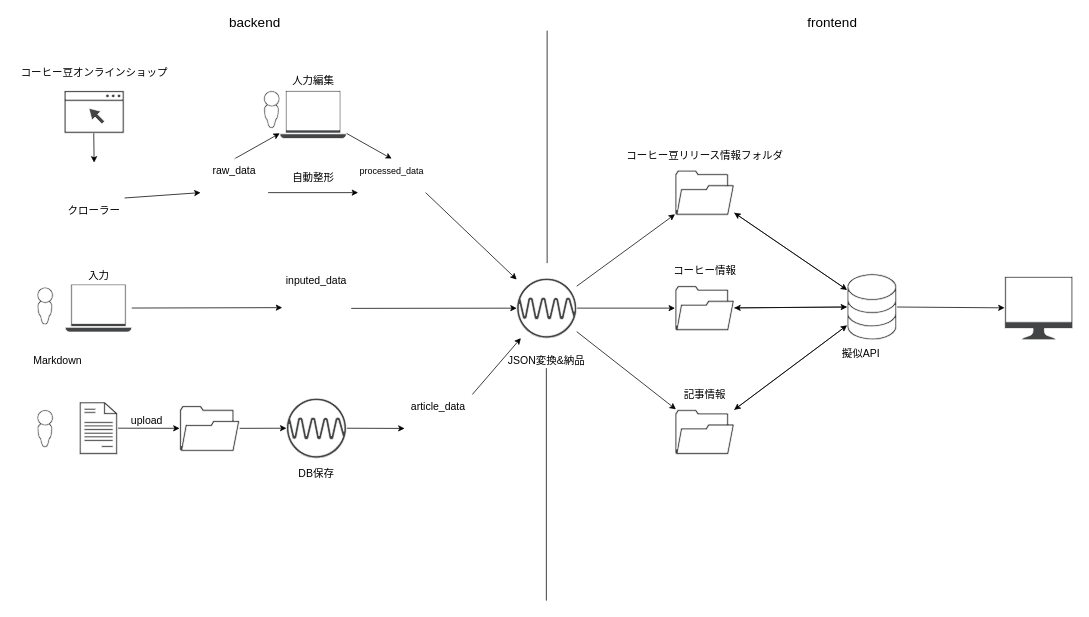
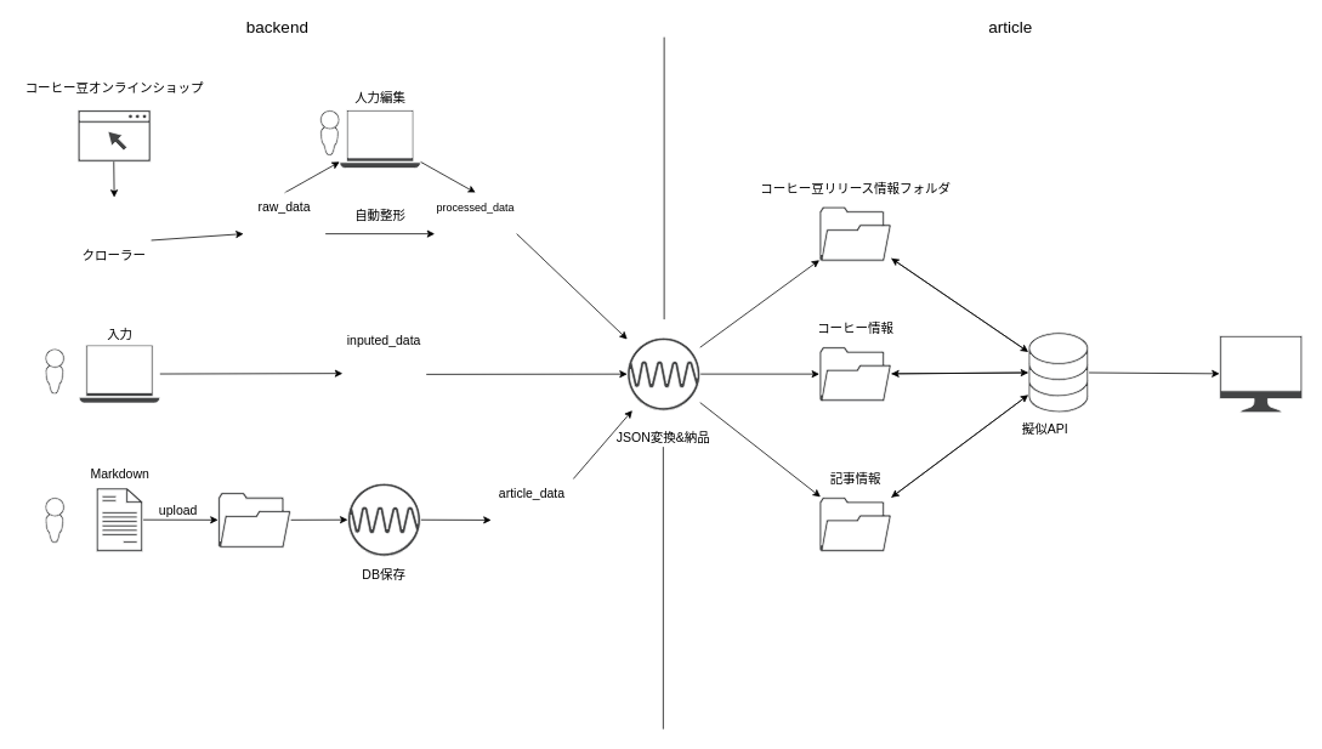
- <mxCell id="3" value="&lt;font style=&quot;font-size: 18px&quot;&gt;backend&lt;/font&gt;" style="text;html=1;resizable=0;autosize=1;align=center;verticalAlign=middle;points=[];fillColor=none;strokeColor=none;rounded=0;" vertex="1" parent="1"><mxGeometry x="299" y="20" width="80" height="20" as="geometry" /></mxCell>
+ <mxCell id="3" value="&lt;font style=&quot;font-size: 18px&quot;&gt;backend&lt;/font&gt;" style="text;html=1;resizable=0;autosize=1;align=center;verticalAlign=middle;points=[];fillColor=none;strokeColor=none;rounded=0;" vertex="1" parent="1"><mxGeometry x="264" y="20" width="80" height="20" as="geometry" /></mxCell>
- <mxCell id="4" value="&lt;font style=&quot;font-size: 18px&quot;&gt;frontend&lt;/font&gt;" style="text;html=1;resizable=0;autosize=1;align=center;verticalAlign=middle;points=[];fillColor=none;strokeColor=none;rounded=0;" vertex="1" parent="1"><mxGeometry x="1069" y="20" width="80" height="20" as="geometry" /></mxCell>
+ <mxCell id="4" value="&lt;font style=&quot;font-size: 18px&quot;&gt;article&lt;/font&gt;" style="text;html=1;resizable=0;autosize=1;align=center;verticalAlign=middle;points=[];fillColor=none;strokeColor=none;rounded=0;" vertex="1" parent="1"><mxGeometry x="1069" y="20" width="80" height="20" as="geometry" /></mxCell>
- <mxCell id="58" value="&lt;span style=&quot;font-size: 14px&quot;&gt;Markdown&lt;br&gt;&lt;/span&gt;" style="text;html=1;resizable=0;autosize=1;align=center;verticalAlign=middle;points=[];fillColor=none;strokeColor=none;rounded=0;" vertex="1" parent="1"><mxGeometry x="35.76" y="470" width="80" height="20" as="geometry" /></mxCell>
+ <mxCell id="58" value="&lt;span style=&quot;font-size: 14px&quot;&gt;Markdown&lt;br&gt;&lt;/span&gt;" style="text;html=1;resizable=0;autosize=1;align=center;verticalAlign=middle;points=[];fillColor=none;strokeColor=none;rounded=0;" vertex="1" parent="1"><mxGeometry x="90.76" y="510" width="80" height="20" as="geometry" /></mxCell>
